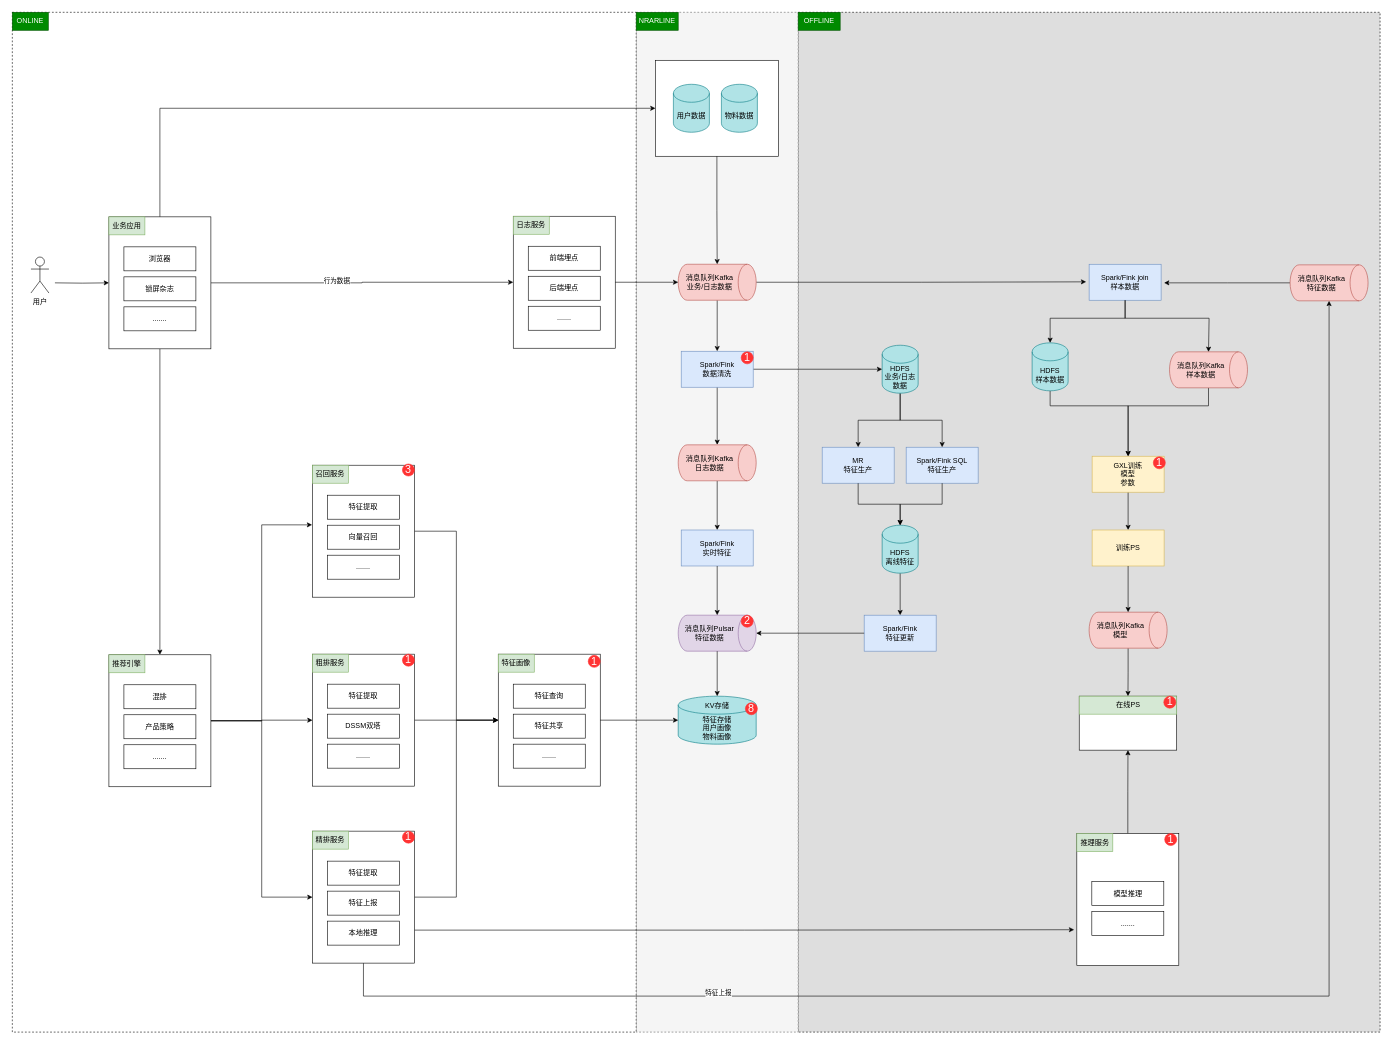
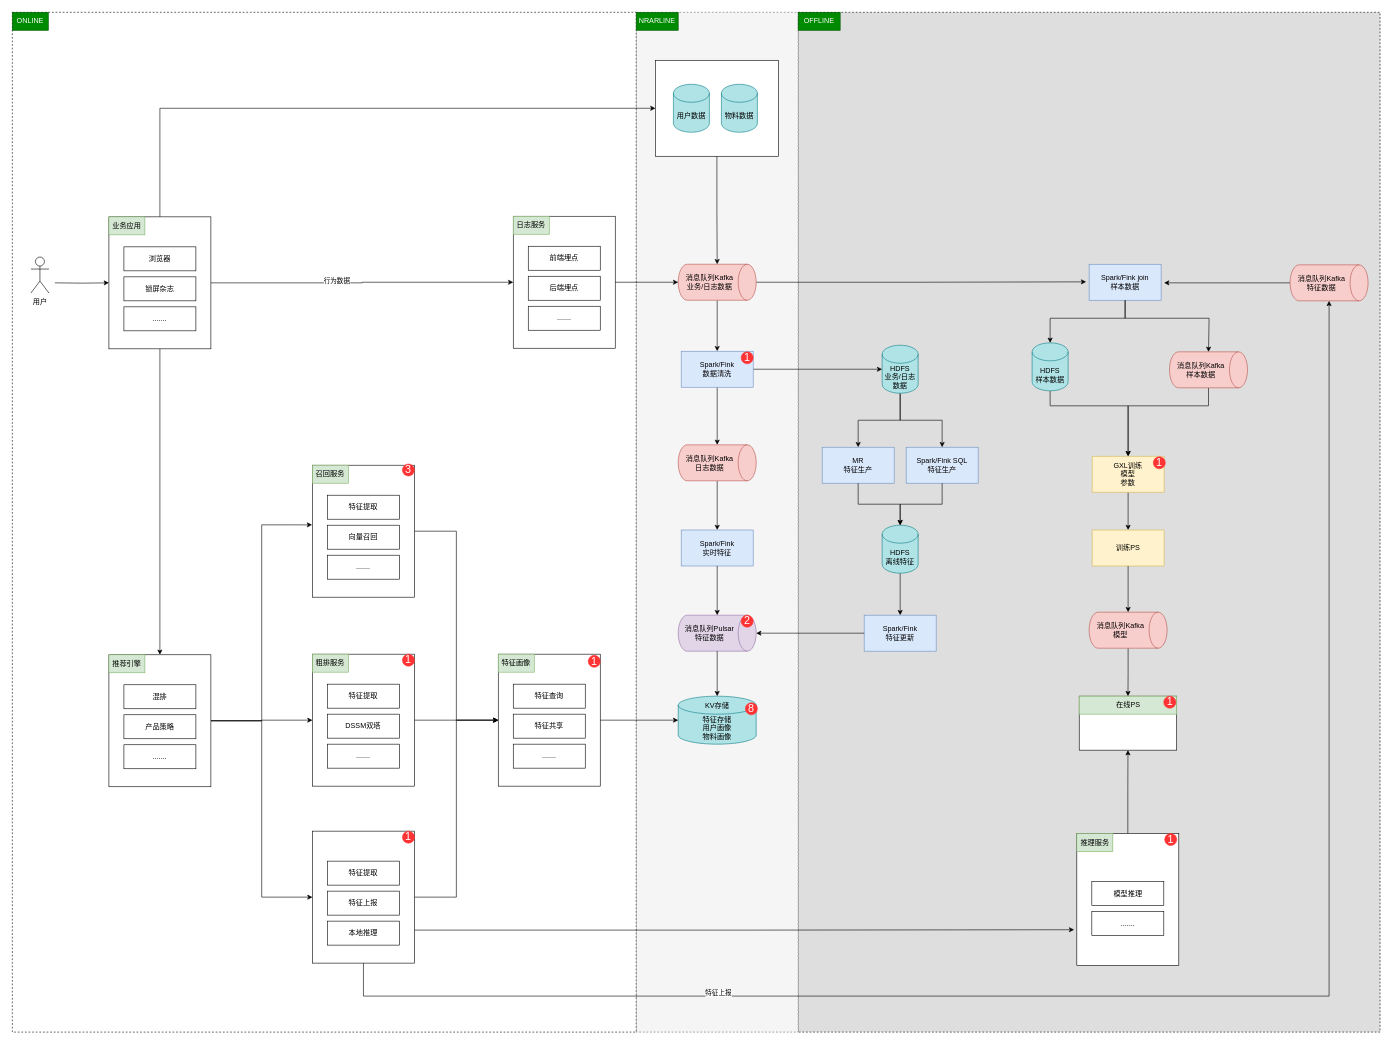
- <mxCell id="98" value="精排服务" style="text;html=1;align=center;verticalAlign=middle;whiteSpace=wrap;rounded=0;fillColor=#d5e8d4;strokeColor=#82b366;" parent="1" vertex="1"><mxGeometry x="520.33" y="1385" width="60" height="30" as="geometry" /></mxCell>
